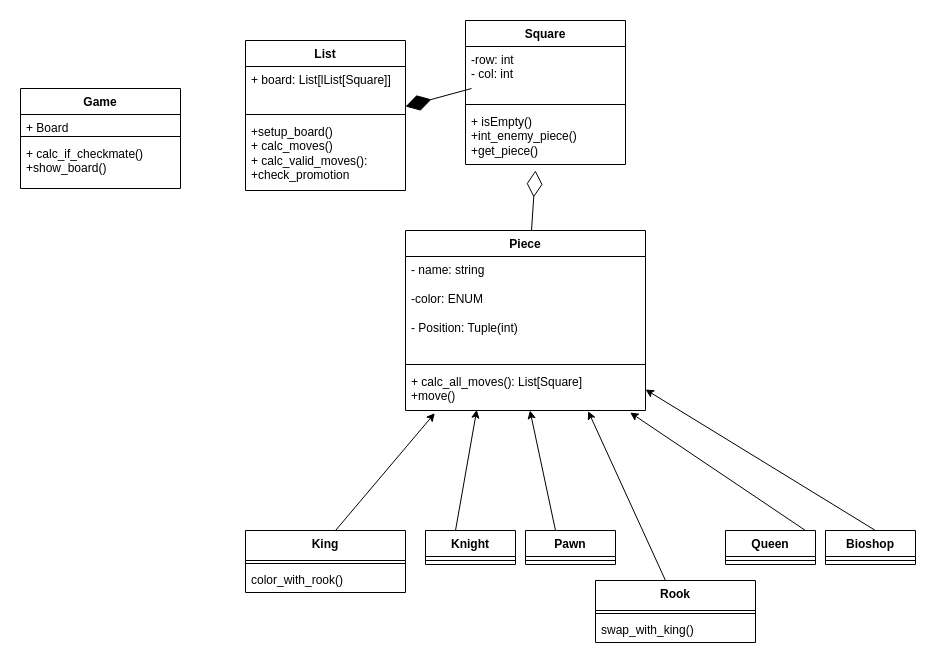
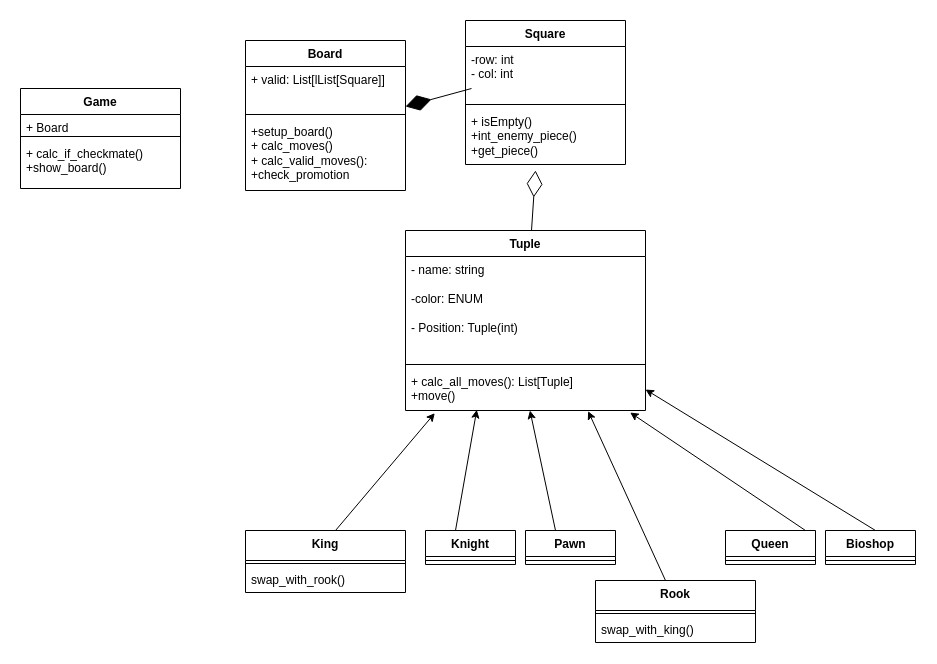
- <mxCell id="2" value="List" style="swimlane;fontStyle=1;align=center;verticalAlign=top;childLayout=stackLayout;horizontal=1;startSize=26;horizontalStack=0;resizeParent=1;resizeParentMax=0;resizeLast=0;collapsible=1;marginBottom=0;whiteSpace=wrap;html=1;" vertex="1" parent="1"><mxGeometry x="245" y="40" width="160" height="150" as="geometry" /></mxCell>
+ <mxCell id="2" value="Board" style="swimlane;fontStyle=1;align=center;verticalAlign=top;childLayout=stackLayout;horizontal=1;startSize=26;horizontalStack=0;resizeParent=1;resizeParentMax=0;resizeLast=0;collapsible=1;marginBottom=0;whiteSpace=wrap;html=1;" vertex="1" parent="1"><mxGeometry x="245" y="40" width="160" height="150" as="geometry" /></mxCell>
- <mxCell id="3" value="+ board: List[lList[Square]]&lt;div&gt;&lt;br&gt;&lt;/div&gt;" style="text;strokeColor=none;fillColor=none;align=left;verticalAlign=top;spacingLeft=4;spacingRight=4;overflow=hidden;rotatable=0;points=[[0,0.5],[1,0.5]];portConstraint=eastwest;whiteSpace=wrap;html=1;" vertex="1" parent="2"><mxGeometry y="26" width="160" height="44" as="geometry" /></mxCell>
+ <mxCell id="3" value="+ valid: List[lList[Square]]&lt;div&gt;&lt;br&gt;&lt;/div&gt;" style="text;strokeColor=none;fillColor=none;align=left;verticalAlign=top;spacingLeft=4;spacingRight=4;overflow=hidden;rotatable=0;points=[[0,0.5],[1,0.5]];portConstraint=eastwest;whiteSpace=wrap;html=1;" vertex="1" parent="2"><mxGeometry y="26" width="160" height="44" as="geometry" /></mxCell>
- <mxCell id="7" value="Piece" style="swimlane;fontStyle=1;align=center;verticalAlign=top;childLayout=stackLayout;horizontal=1;startSize=26;horizontalStack=0;resizeParent=1;resizeParentMax=0;resizeLast=0;collapsible=1;marginBottom=0;whiteSpace=wrap;html=1;" vertex="1" parent="1"><mxGeometry x="405" y="230" width="240" height="180" as="geometry" /></mxCell>
+ <mxCell id="7" value="Tuple" style="swimlane;fontStyle=1;align=center;verticalAlign=top;childLayout=stackLayout;horizontal=1;startSize=26;horizontalStack=0;resizeParent=1;resizeParentMax=0;resizeLast=0;collapsible=1;marginBottom=0;whiteSpace=wrap;html=1;" vertex="1" parent="1"><mxGeometry x="405" y="230" width="240" height="180" as="geometry" /></mxCell>
- <mxCell id="10" value="+ calc_all_moves(): List[Square]&lt;div&gt;+move()&lt;/div&gt;" style="text;strokeColor=none;fillColor=none;align=left;verticalAlign=top;spacingLeft=4;spacingRight=4;overflow=hidden;rotatable=0;points=[[0,0.5],[1,0.5]];portConstraint=eastwest;whiteSpace=wrap;html=1;" vertex="1" parent="7"><mxGeometry y="138" width="240" height="42" as="geometry" /></mxCell>
+ <mxCell id="10" value="+ calc_all_moves(): List[Tuple]&lt;div&gt;+move()&lt;/div&gt;" style="text;strokeColor=none;fillColor=none;align=left;verticalAlign=top;spacingLeft=4;spacingRight=4;overflow=hidden;rotatable=0;points=[[0,0.5],[1,0.5]];portConstraint=eastwest;whiteSpace=wrap;html=1;" vertex="1" parent="7"><mxGeometry y="138" width="240" height="42" as="geometry" /></mxCell>
- <mxCell id="30" value="color_with_rook()" style="text;strokeColor=none;fillColor=none;align=left;verticalAlign=top;spacingLeft=4;spacingRight=4;overflow=hidden;rotatable=0;points=[[0,0.5],[1,0.5]];portConstraint=eastwest;whiteSpace=wrap;html=1;" vertex="1" parent="28"><mxGeometry y="36" width="160" height="26" as="geometry" /></mxCell>
+ <mxCell id="30" value="swap_with_rook()" style="text;strokeColor=none;fillColor=none;align=left;verticalAlign=top;spacingLeft=4;spacingRight=4;overflow=hidden;rotatable=0;points=[[0,0.5],[1,0.5]];portConstraint=eastwest;whiteSpace=wrap;html=1;" vertex="1" parent="28"><mxGeometry y="36" width="160" height="26" as="geometry" /></mxCell>
